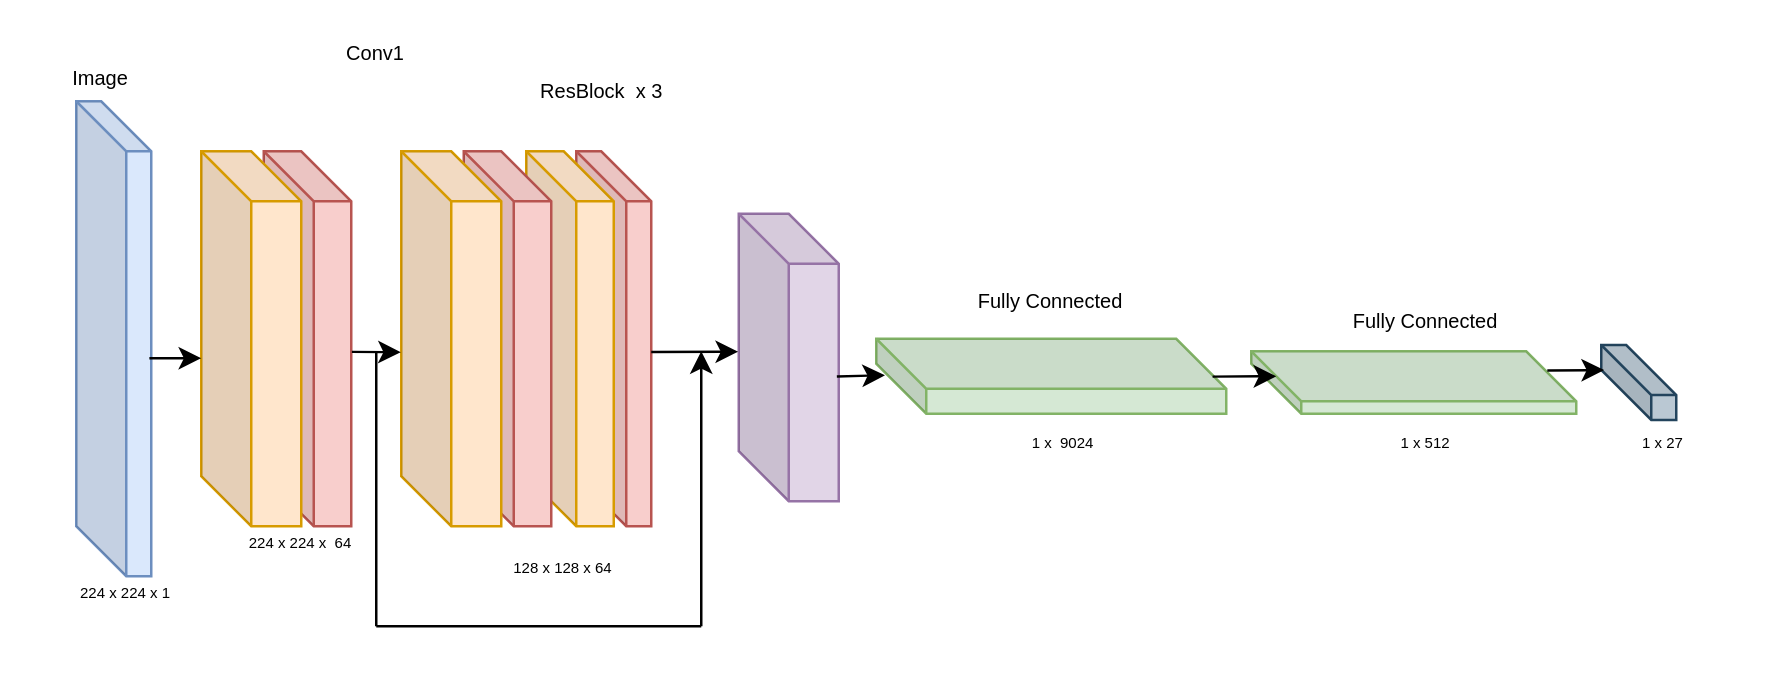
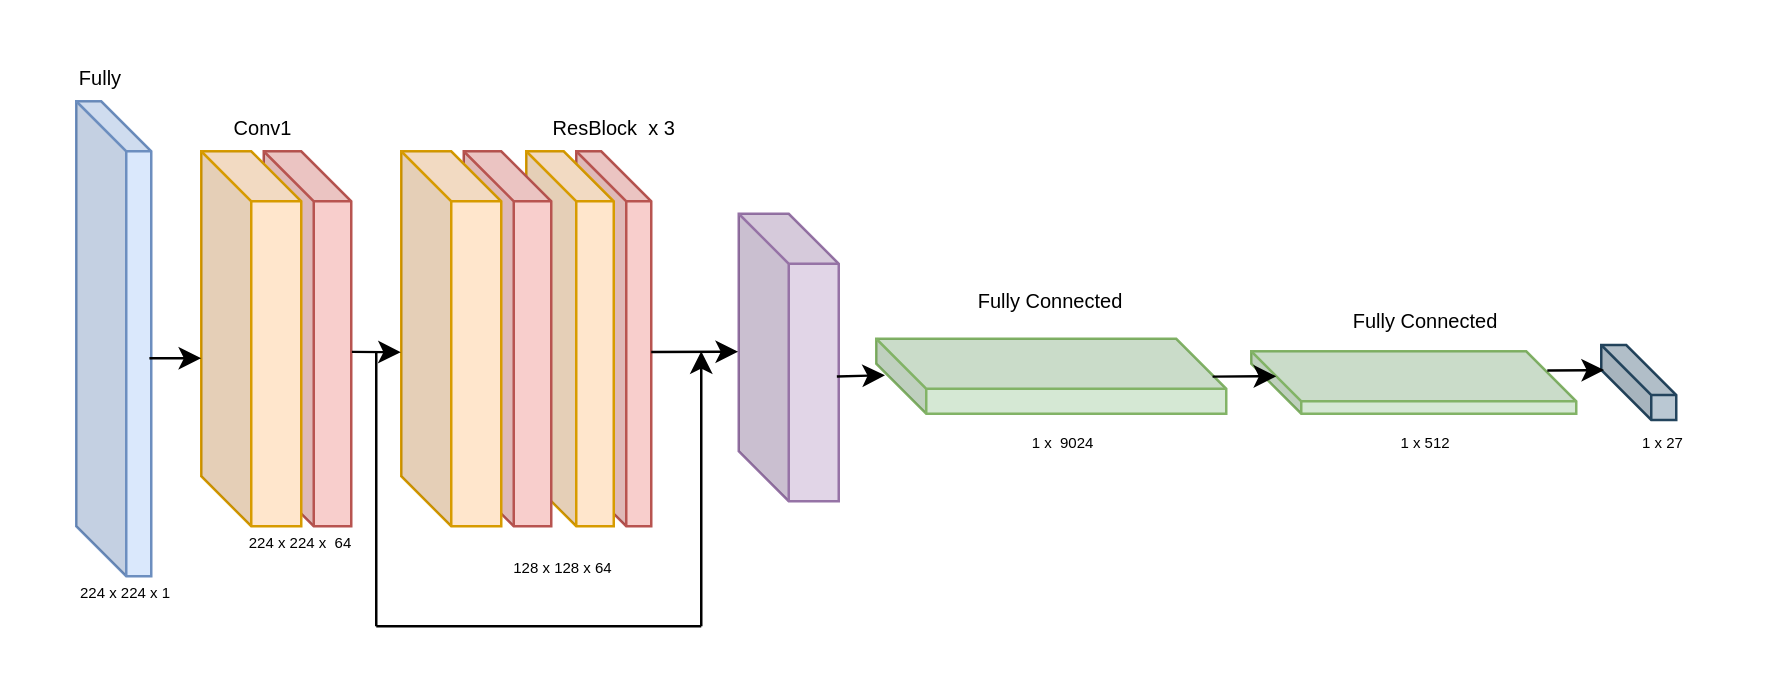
- <mxCell id="8" value="&lt;font style=&quot;font-size: 8px;&quot;&gt;Conv1&lt;/font&gt;" style="text;html=1;strokeColor=none;fillColor=none;align=center;verticalAlign=middle;whiteSpace=wrap;rounded=0;" vertex="1" parent="1"><mxGeometry x="130" y="10" width="40" height="20" as="geometry" /></mxCell>
+ <mxCell id="8" value="&lt;font style=&quot;font-size: 8px;&quot;&gt;Conv1&lt;/font&gt;" style="text;html=1;strokeColor=none;fillColor=none;align=center;verticalAlign=middle;whiteSpace=wrap;rounded=0;" vertex="1" parent="1"><mxGeometry x="85" y="40" width="40" height="20" as="geometry" /></mxCell>
- <mxCell id="9" value="&lt;font style=&quot;font-size: 8px;&quot;&gt;Image&lt;/font&gt;" style="text;html=1;strokeColor=none;fillColor=none;align=center;verticalAlign=middle;whiteSpace=wrap;rounded=0;" vertex="1" parent="1"><mxGeometry x="20" y="20" width="40" height="20" as="geometry" /></mxCell>
+ <mxCell id="9" value="&lt;font style=&quot;font-size: 8px;&quot;&gt;Fully&lt;/font&gt;" style="text;html=1;strokeColor=none;fillColor=none;align=center;verticalAlign=middle;whiteSpace=wrap;rounded=0;" vertex="1" parent="1"><mxGeometry x="20" y="20" width="40" height="20" as="geometry" /></mxCell>
- <mxCell id="14" value="&lt;font style=&quot;font-size: 8px;&quot;&gt;ResBlock&amp;nbsp; x 3&lt;/font&gt;" style="text;html=1;strokeColor=none;fillColor=none;align=center;verticalAlign=middle;whiteSpace=wrap;rounded=0;" vertex="1" parent="1"><mxGeometry x="207.5" y="25" width="65" height="20" as="geometry" /></mxCell>
+ <mxCell id="14" value="&lt;font style=&quot;font-size: 8px;&quot;&gt;ResBlock&amp;nbsp; x 3&lt;/font&gt;" style="text;html=1;strokeColor=none;fillColor=none;align=center;verticalAlign=middle;whiteSpace=wrap;rounded=0;" vertex="1" parent="1"><mxGeometry x="212.5" y="40" width="65" height="20" as="geometry" /></mxCell>
